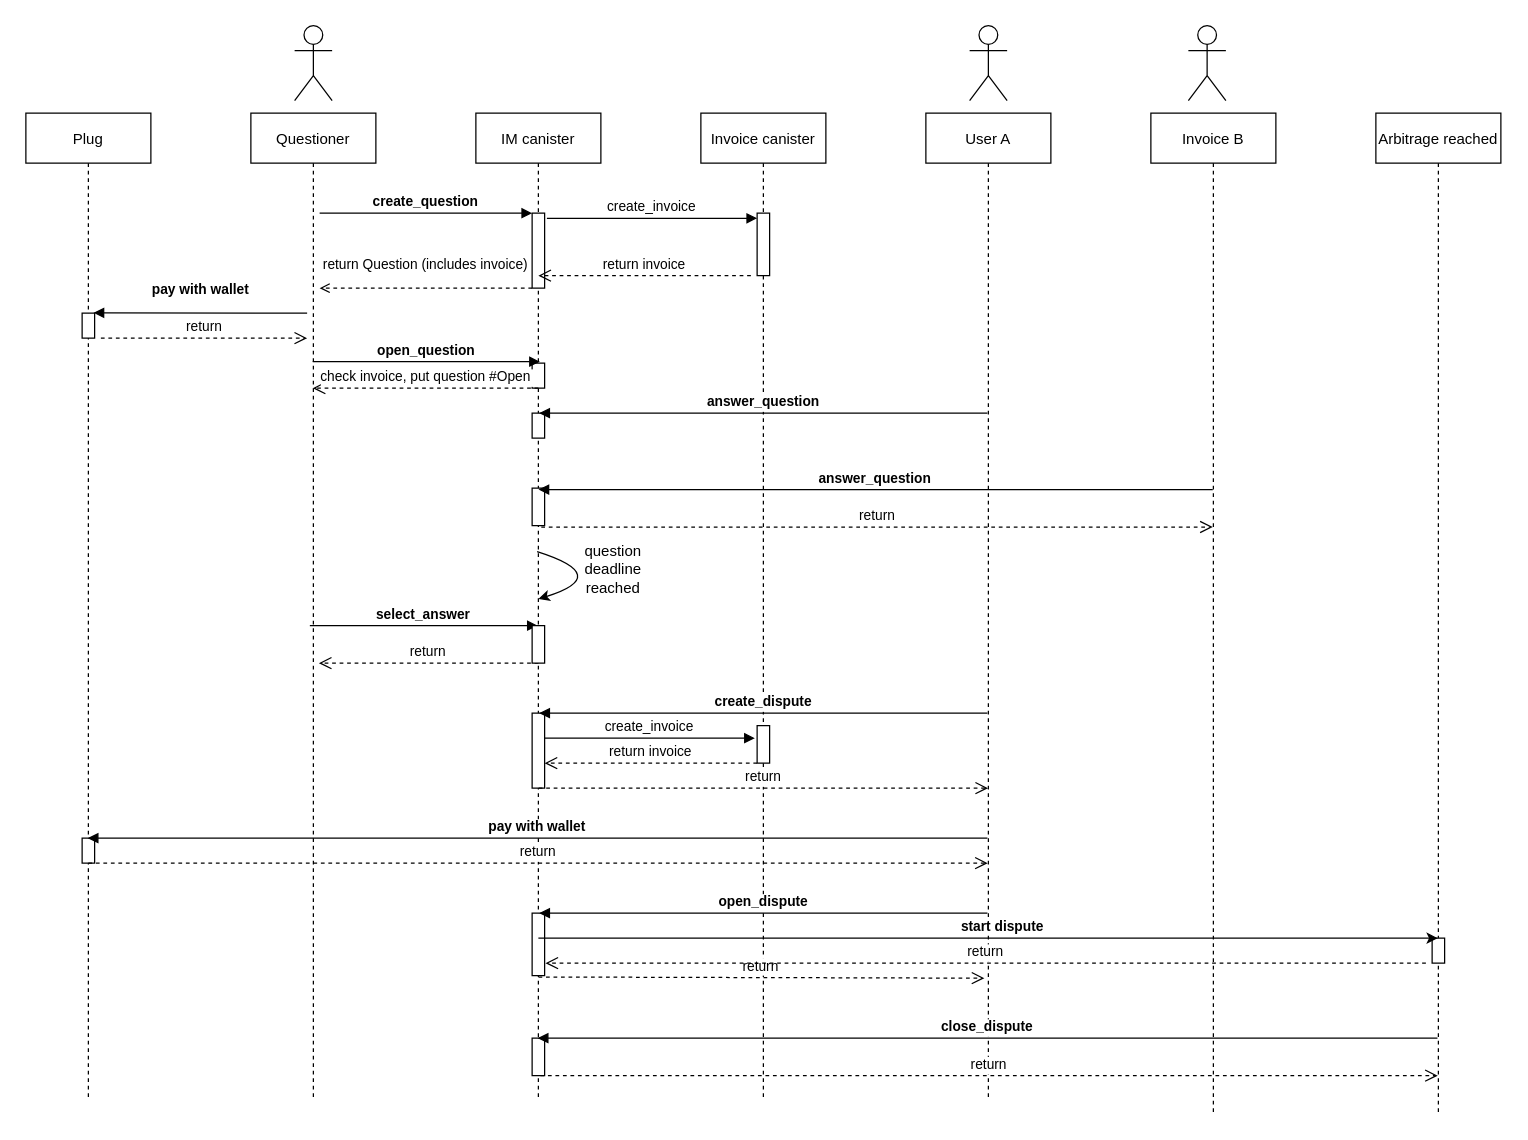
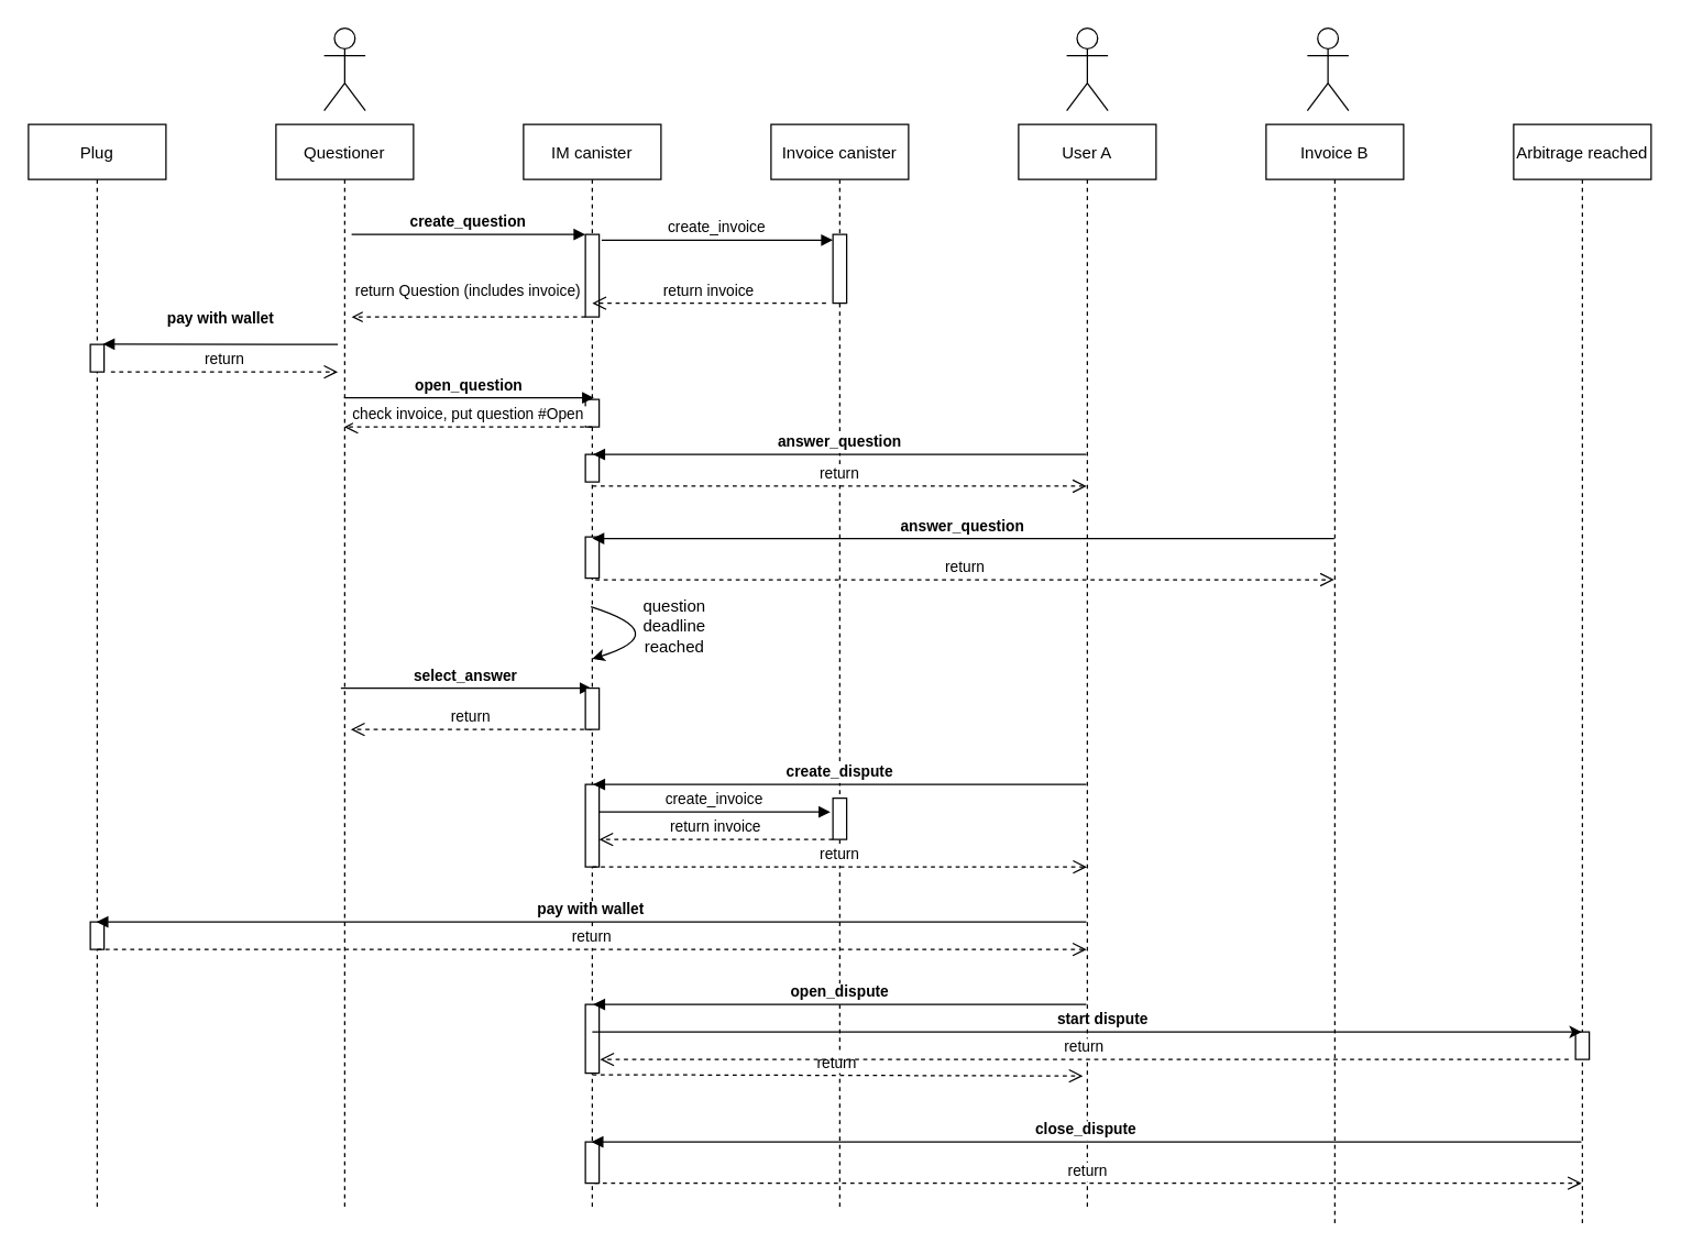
+ <mxCell id="33" value="return" style="verticalAlign=bottom;endArrow=open;dashed=1;endSize=8;exitX=0.501;exitY=0.333;shadow=0;strokeWidth=1;exitDx=0;exitDy=0;exitPerimeter=0;" edge="1" parent="1" source="5" target="21"><mxGeometry relative="1" as="geometry"><mxPoint x="595" y="389.44" as="targetPoint" /><mxPoint x="430" y="389.44" as="sourcePoint" /></mxGeometry></mxCell>
